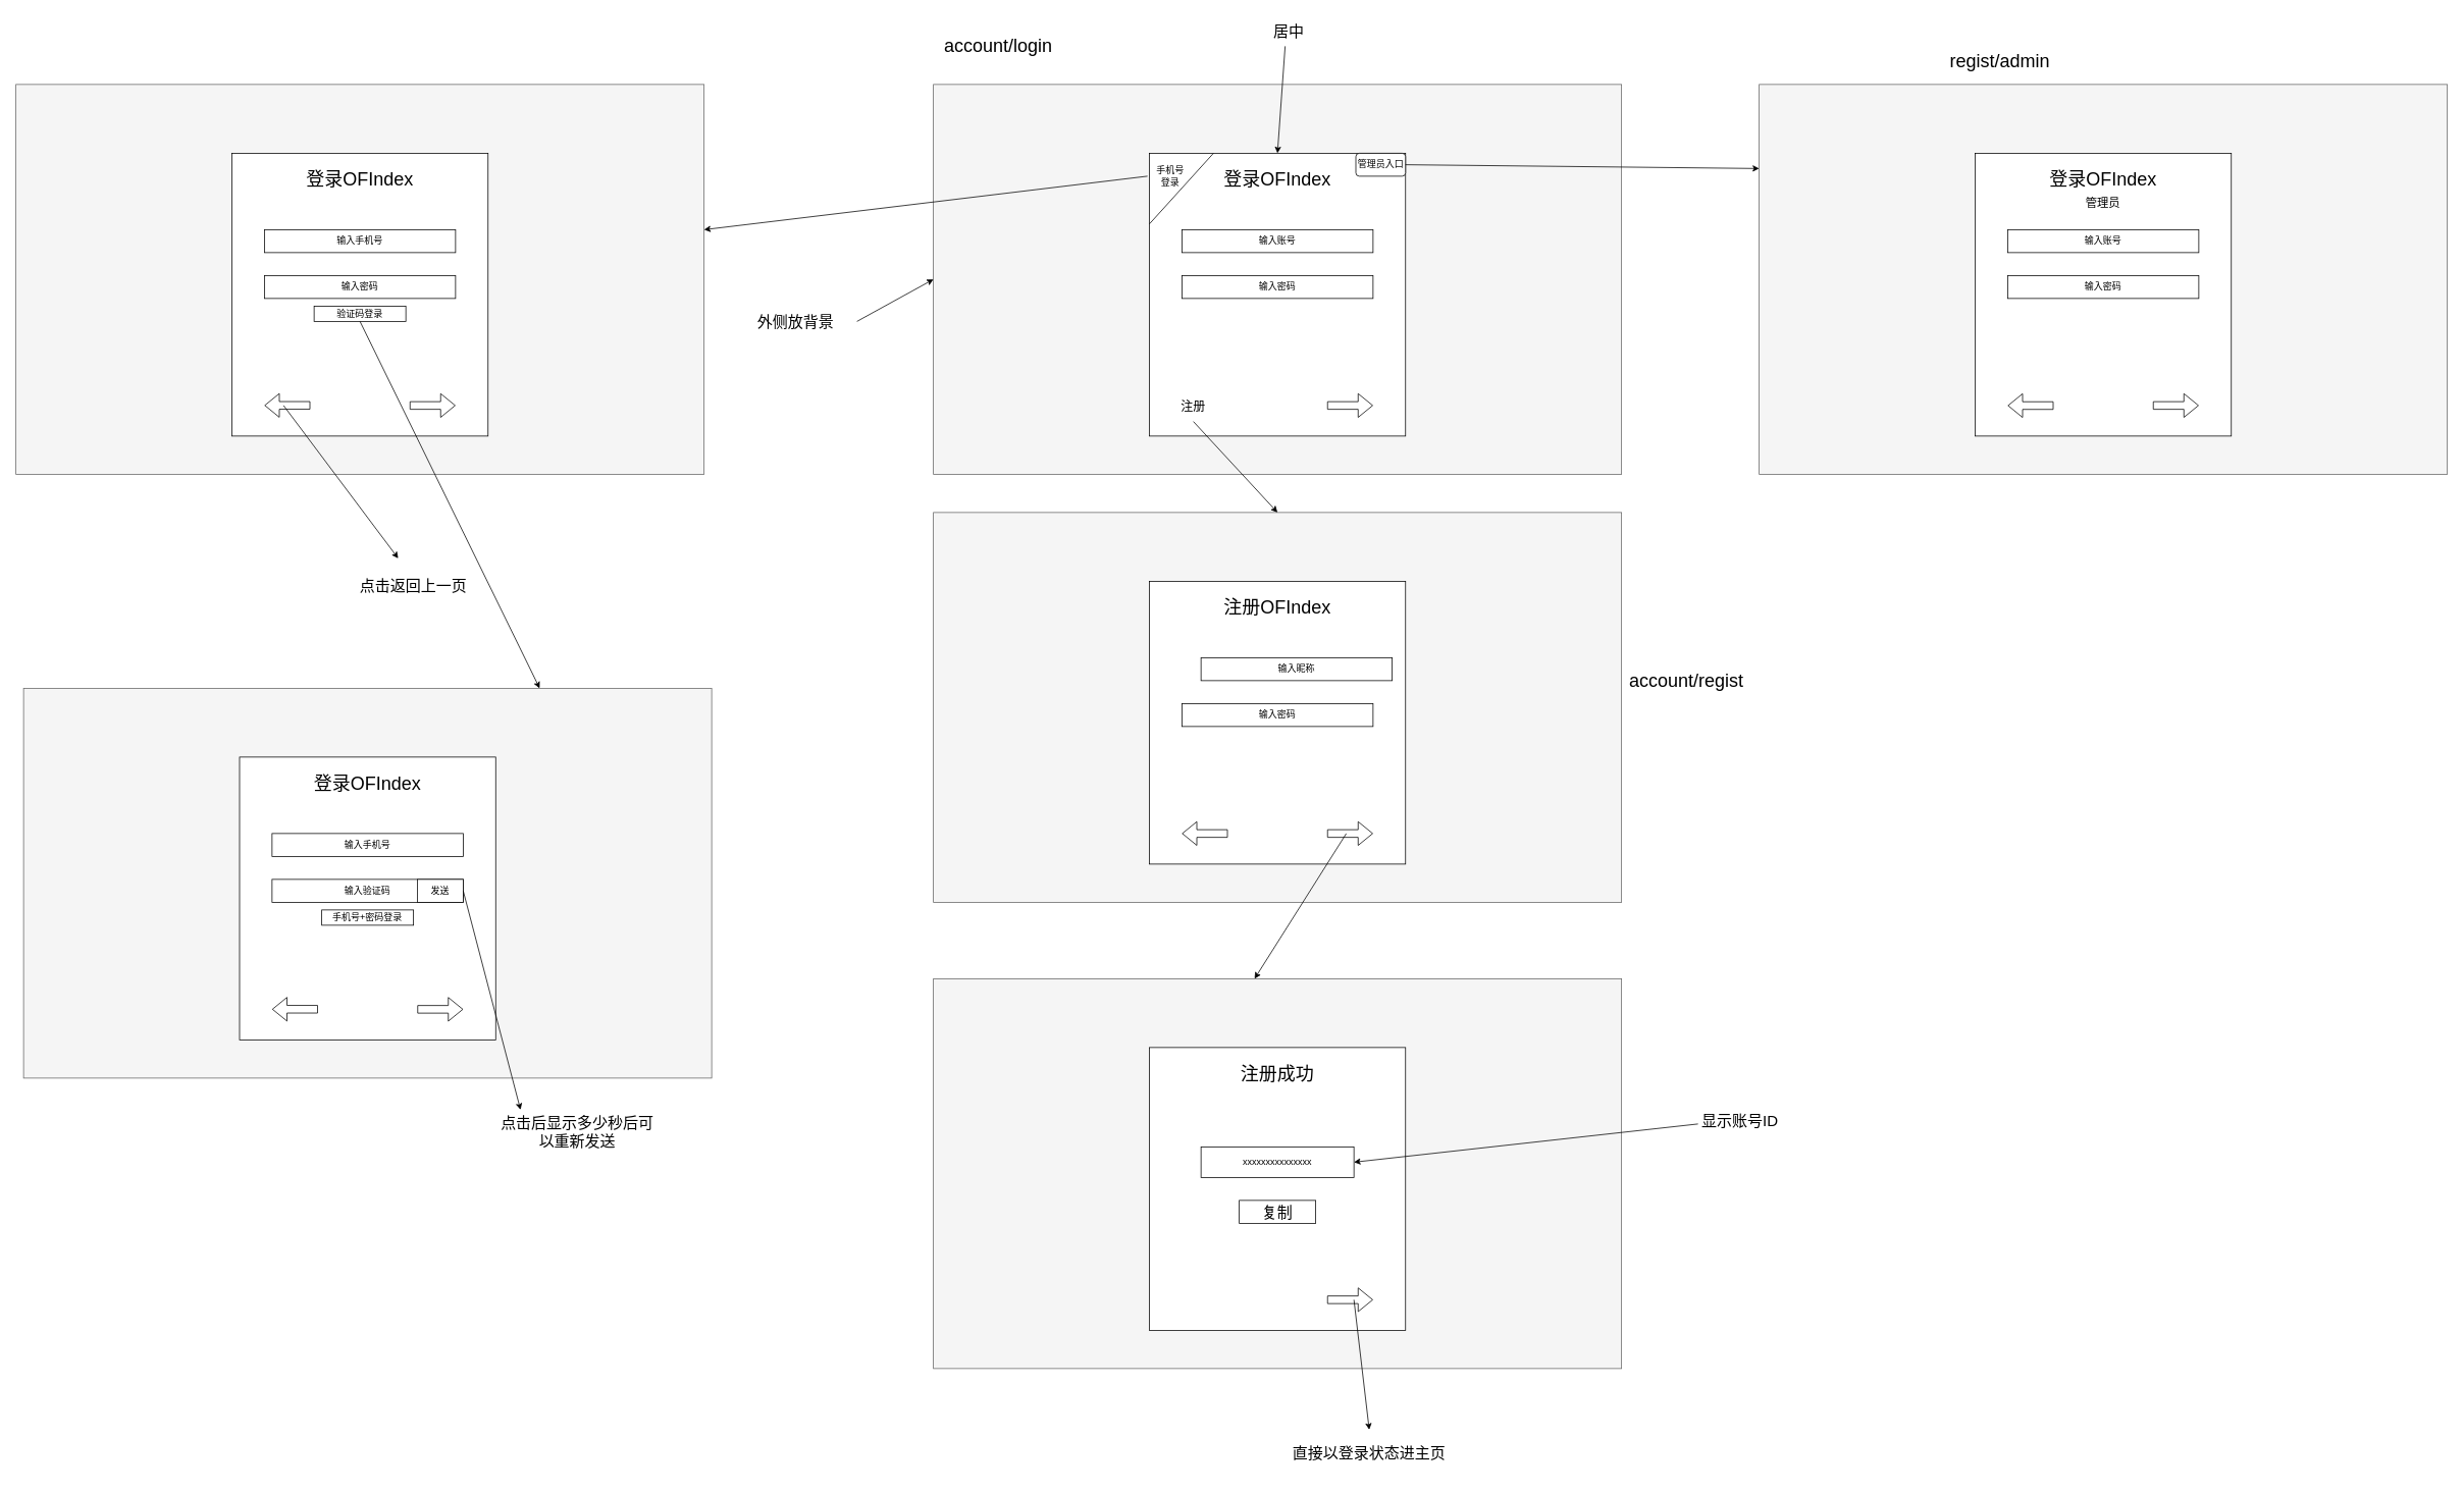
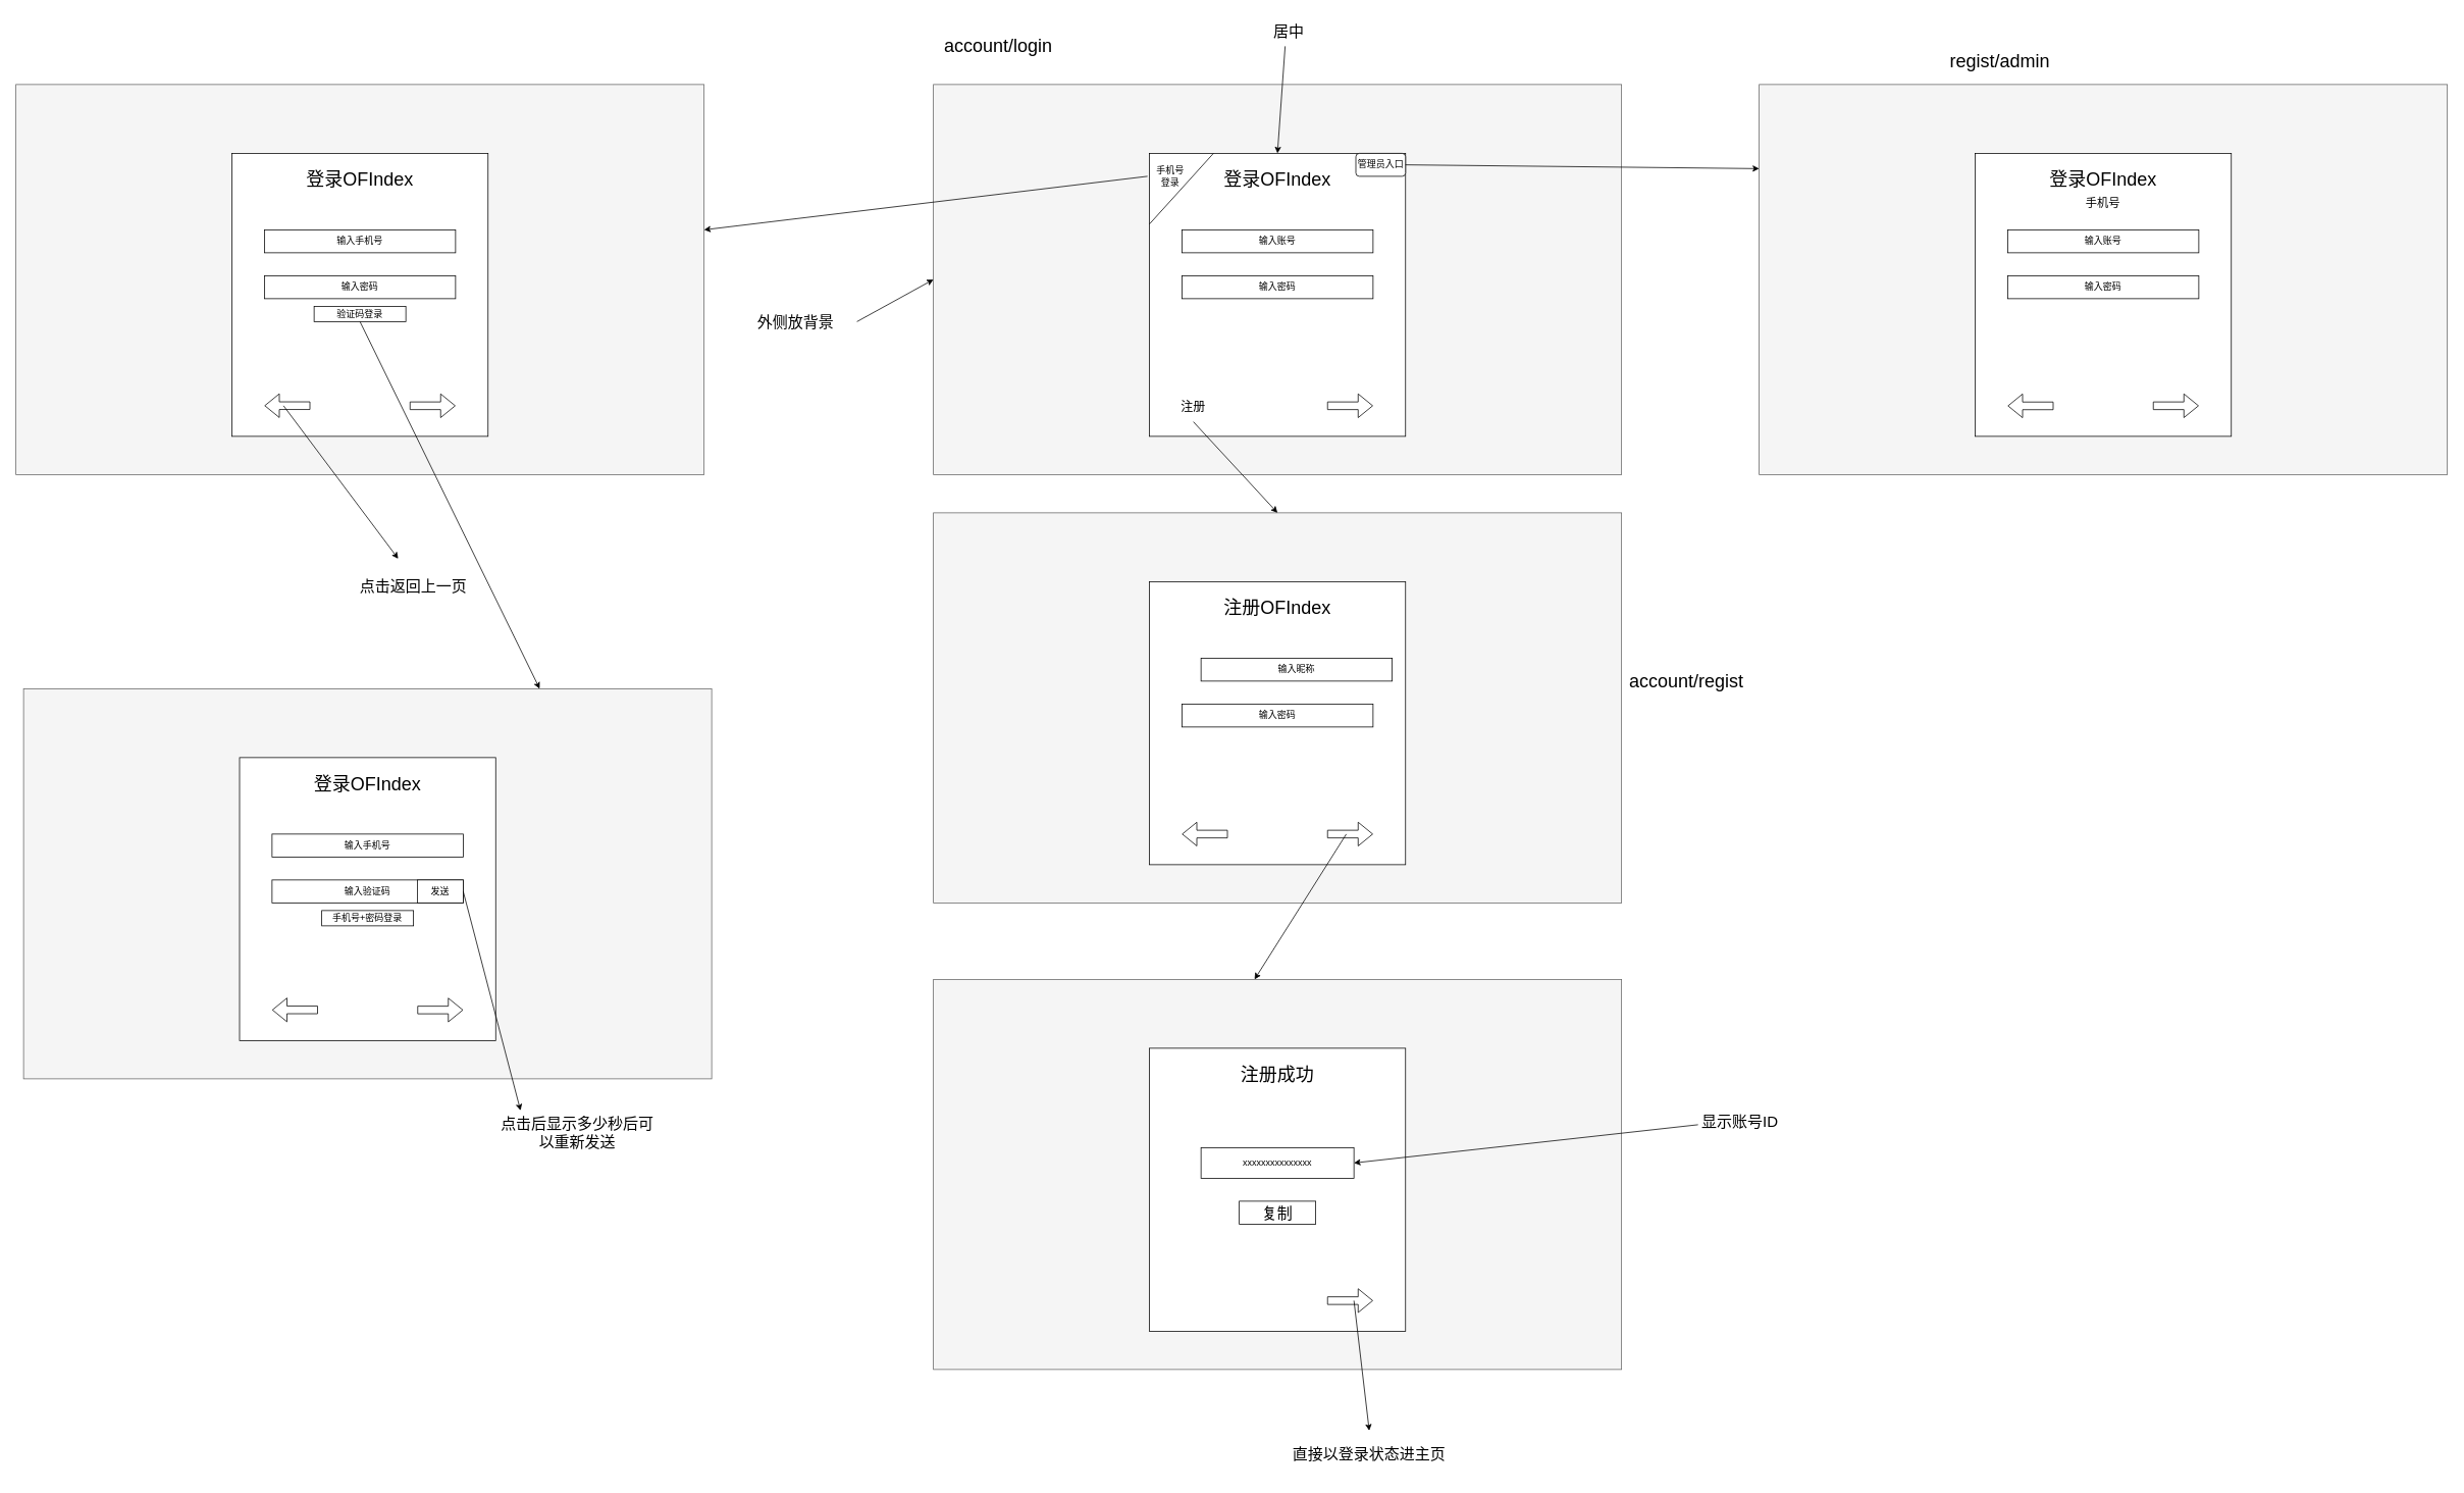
- <mxCell id="44" value="管理员" style="text;html=1;align=center;verticalAlign=middle;whiteSpace=wrap;rounded=0;fontSize=15;" parent="1" vertex="1"><mxGeometry x="2720" y="250" width="60" height="30" as="geometry" /></mxCell>
+ <mxCell id="44" value="手机号" style="text;html=1;align=center;verticalAlign=middle;whiteSpace=wrap;rounded=0;fontSize=15;" parent="1" vertex="1"><mxGeometry x="2720" y="250" width="60" height="30" as="geometry" /></mxCell>
